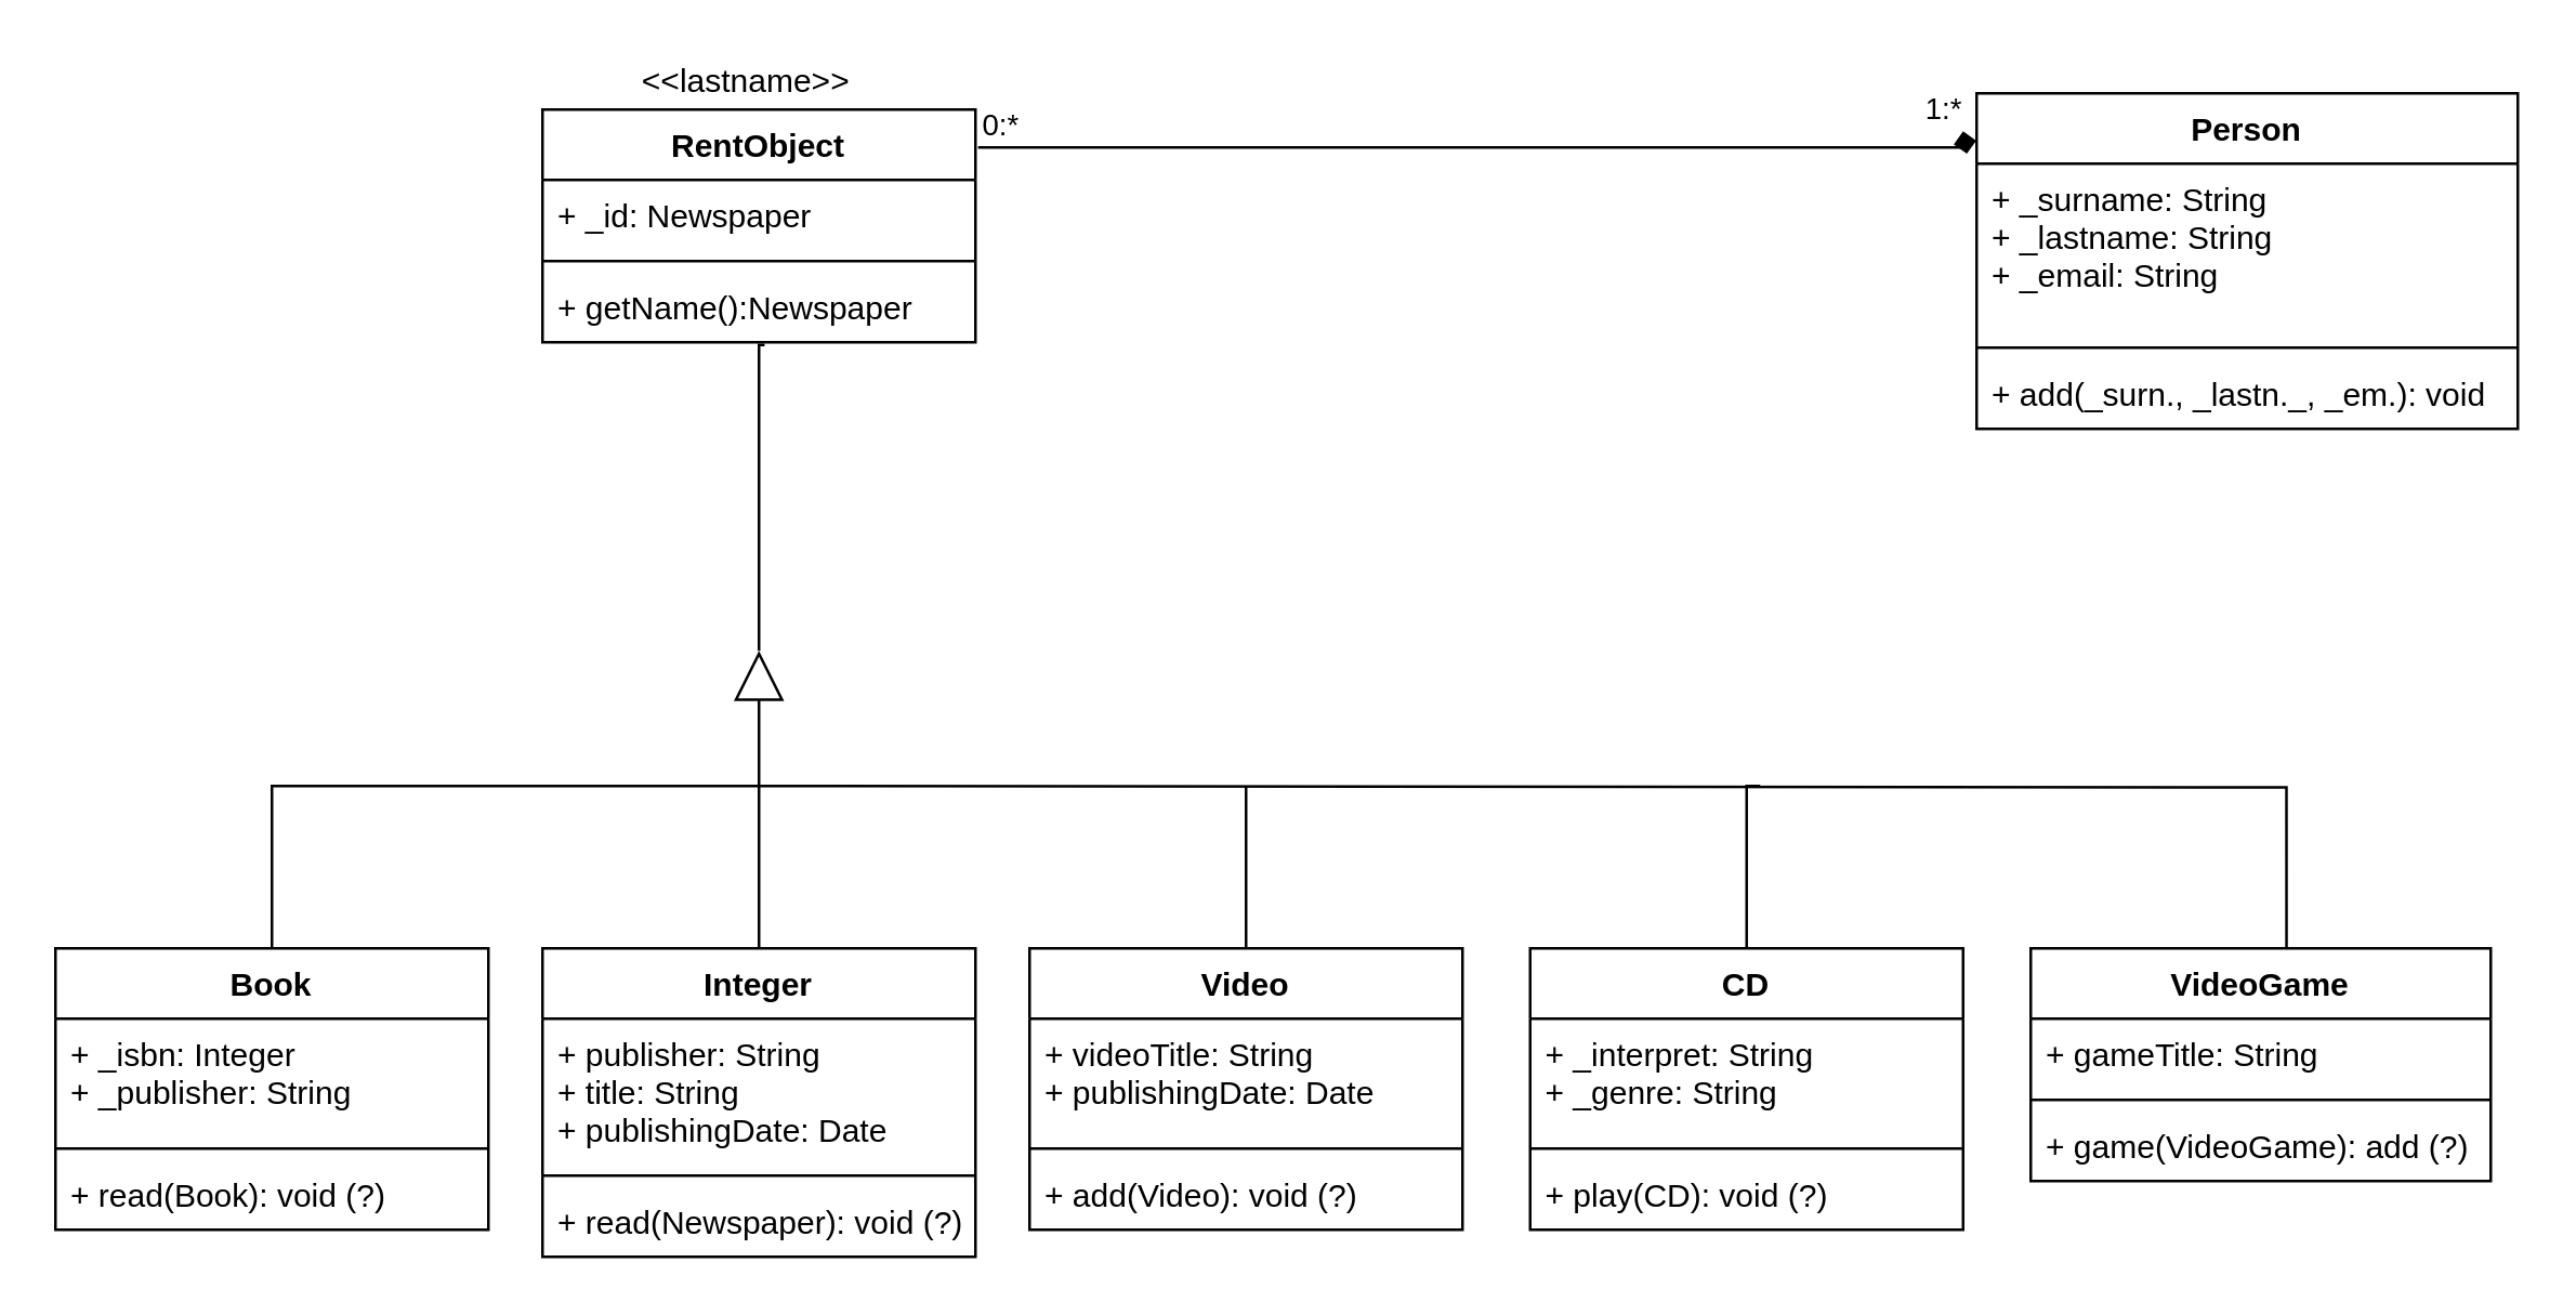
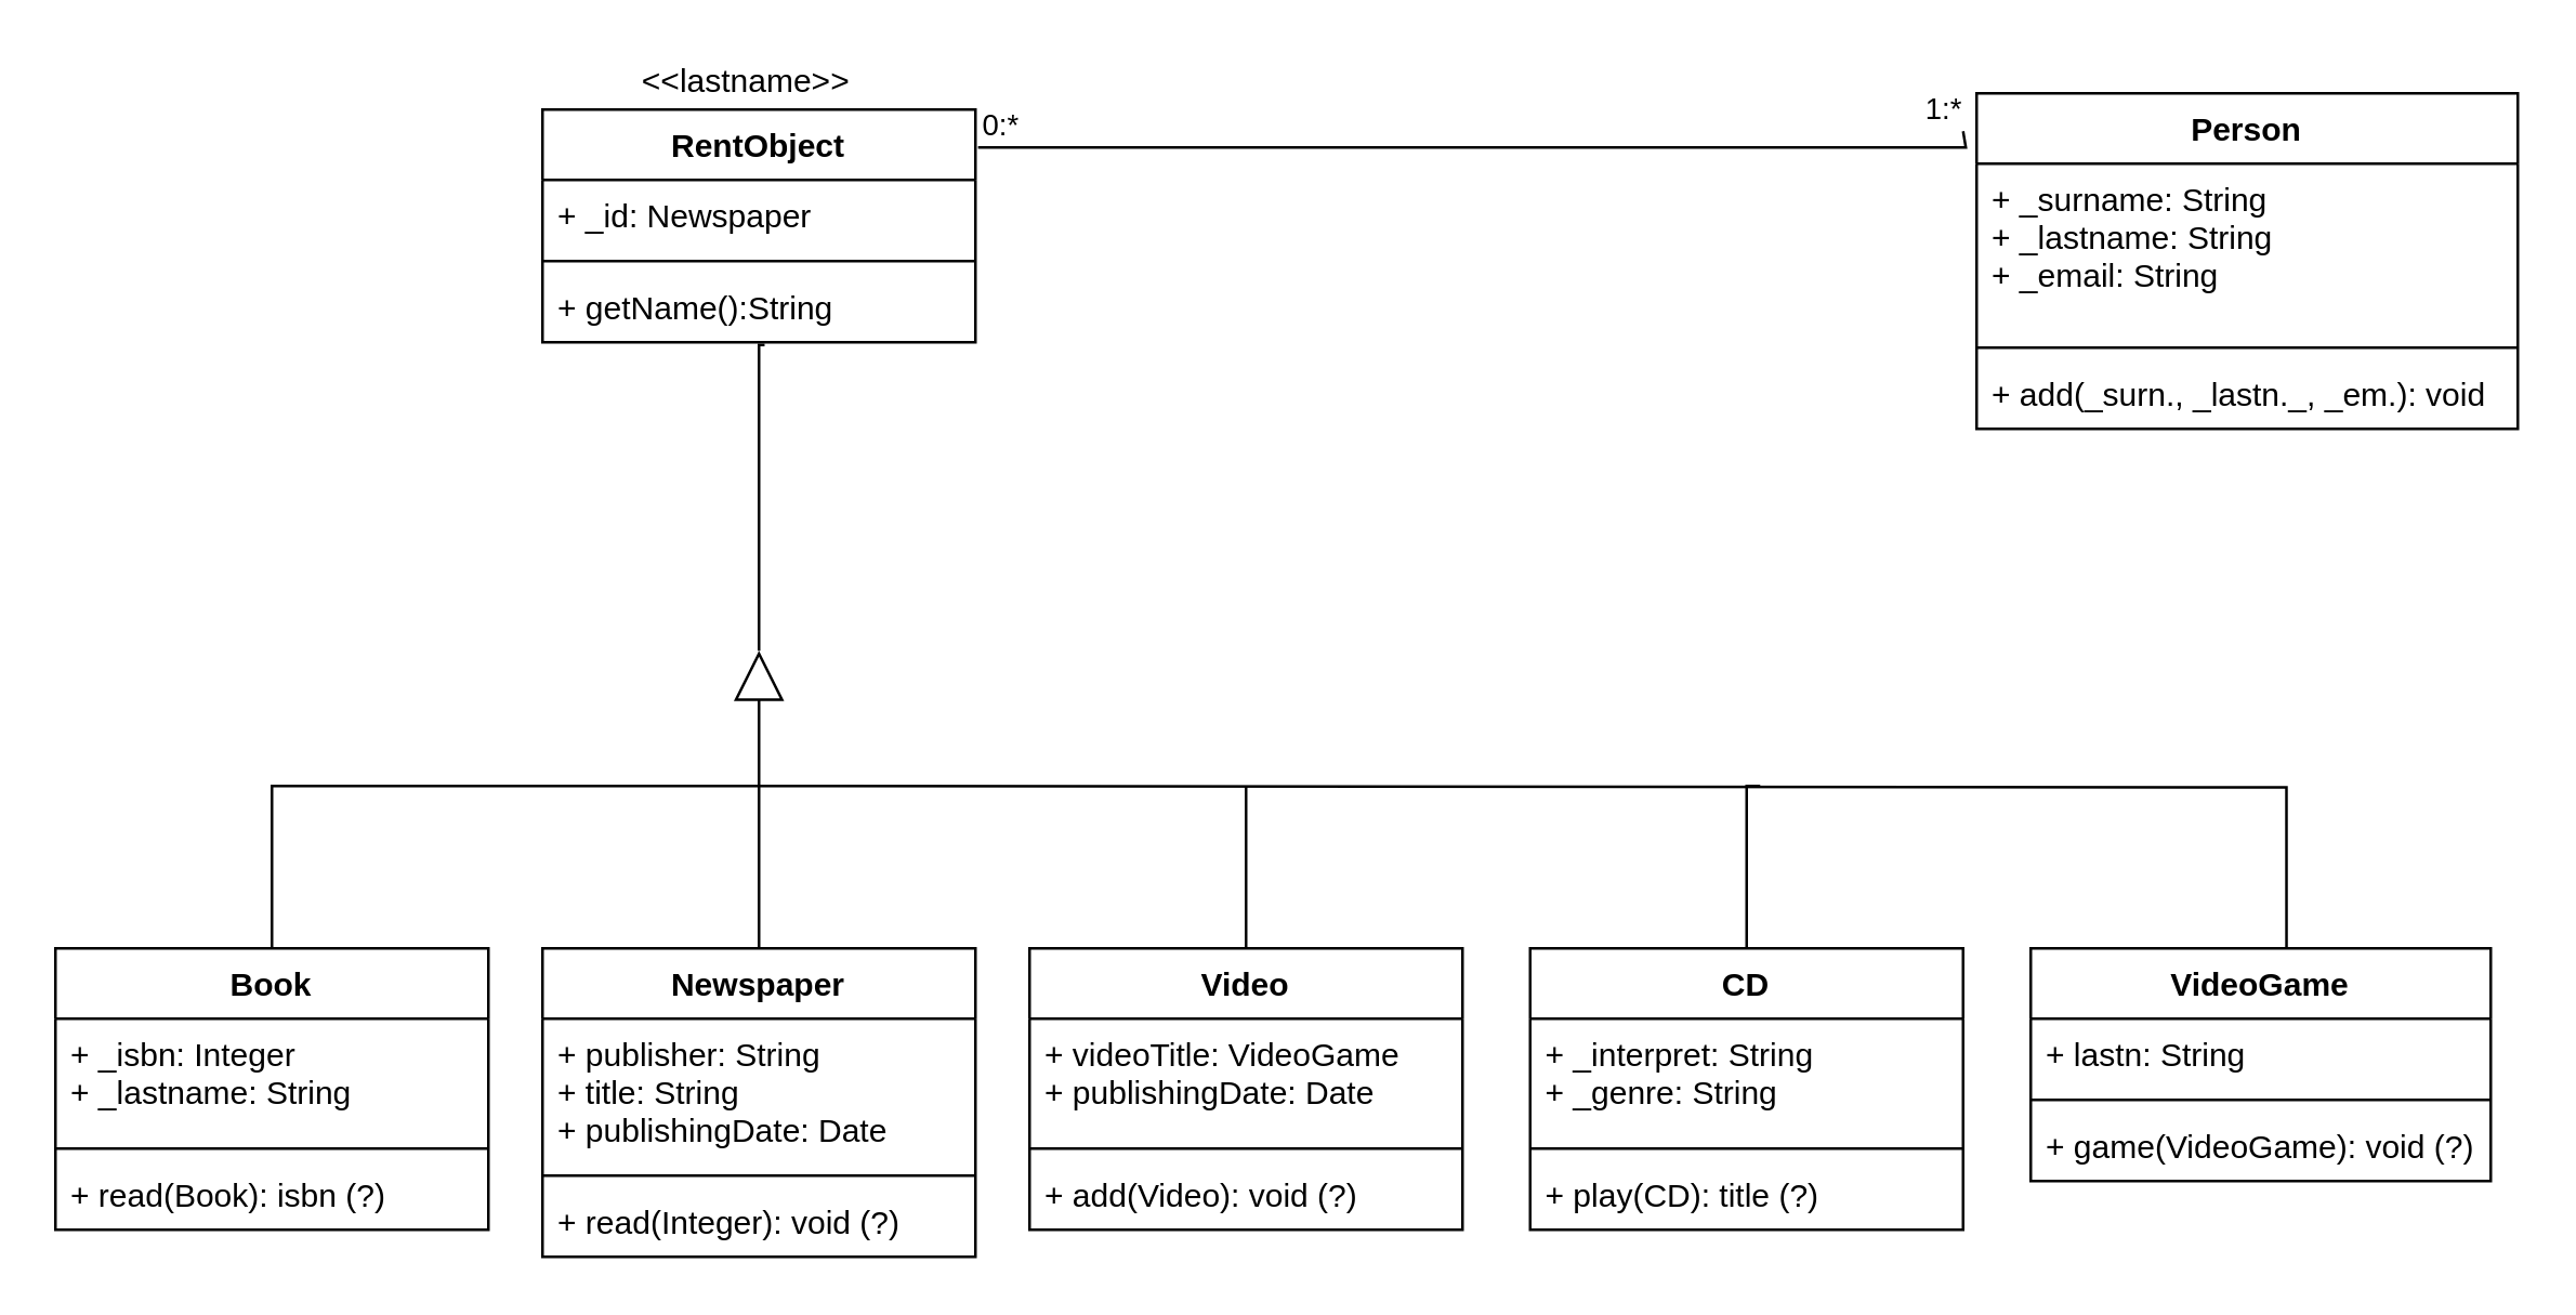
- <mxCell id="36" value="" style="endArrow=diamond;html=1;edgeStyle=orthogonalEdgeStyle;rounded=0;exitX=1.006;exitY=0.163;exitDx=0;exitDy=0;exitPerimeter=0;entryX=-0.025;entryY=0.113;entryDx=0;entryDy=0;entryPerimeter=0;" parent="1" source="2" target="32" edge="1"><mxGeometry relative="1" as="geometry"><mxPoint x="450" y="110" as="sourcePoint" /><mxPoint x="610" y="110" as="targetPoint" /><Array as="points"><mxPoint x="726" y="54" /></Array></mxGeometry></mxCell>
+ <mxCell id="36" value="" style="endArrow=none;html=1;edgeStyle=orthogonalEdgeStyle;rounded=0;exitX=1.006;exitY=0.163;exitDx=0;exitDy=0;exitPerimeter=0;entryX=-0.025;entryY=0.113;entryDx=0;entryDy=0;entryPerimeter=0;" parent="1" source="2" target="32" edge="1"><mxGeometry relative="1" as="geometry"><mxPoint x="450" y="110" as="sourcePoint" /><mxPoint x="610" y="110" as="targetPoint" /><Array as="points"><mxPoint x="726" y="54" /></Array></mxGeometry></mxCell>
- <mxCell id="5" value="+ getName():Newspaper " style="text;strokeColor=none;fillColor=none;align=left;verticalAlign=top;spacingLeft=4;spacingRight=4;overflow=hidden;rotatable=0;points=[[0,0.5],[1,0.5]];portConstraint=eastwest;" parent="2" vertex="1"><mxGeometry y="60" width="160" height="26" as="geometry" /></mxCell>
+ <mxCell id="5" value="+ getName():String " style="text;strokeColor=none;fillColor=none;align=left;verticalAlign=top;spacingLeft=4;spacingRight=4;overflow=hidden;rotatable=0;points=[[0,0.5],[1,0.5]];portConstraint=eastwest;" parent="2" vertex="1"><mxGeometry y="60" width="160" height="26" as="geometry" /></mxCell>
- <mxCell id="10" value="Integer" style="swimlane;fontStyle=1;align=center;verticalAlign=top;childLayout=stackLayout;horizontal=1;startSize=26;horizontalStack=0;resizeParent=1;resizeParentMax=0;resizeLast=0;collapsible=1;marginBottom=0;" parent="1" vertex="1"><mxGeometry x="200" y="350" width="160" height="114" as="geometry" /></mxCell>
+ <mxCell id="10" value="Newspaper" style="swimlane;fontStyle=1;align=center;verticalAlign=top;childLayout=stackLayout;horizontal=1;startSize=26;horizontalStack=0;resizeParent=1;resizeParentMax=0;resizeLast=0;collapsible=1;marginBottom=0;" parent="1" vertex="1"><mxGeometry x="200" y="350" width="160" height="114" as="geometry" /></mxCell>
- <mxCell id="7" value="+ _isbn: Integer&#10;+ _publisher: String" style="text;strokeColor=none;fillColor=none;align=left;verticalAlign=top;spacingLeft=4;spacingRight=4;overflow=hidden;rotatable=0;points=[[0,0.5],[1,0.5]];portConstraint=eastwest;" parent="6" vertex="1"><mxGeometry y="26" width="160" height="44" as="geometry" /></mxCell>
+ <mxCell id="7" value="+ _isbn: Integer&#10;+ _lastname: String" style="text;strokeColor=none;fillColor=none;align=left;verticalAlign=top;spacingLeft=4;spacingRight=4;overflow=hidden;rotatable=0;points=[[0,0.5],[1,0.5]];portConstraint=eastwest;" parent="6" vertex="1"><mxGeometry y="26" width="160" height="44" as="geometry" /></mxCell>
- <mxCell id="15" value="+ videoTitle: String&#10;+ publishingDate: Date" style="text;strokeColor=none;fillColor=none;align=left;verticalAlign=top;spacingLeft=4;spacingRight=4;overflow=hidden;rotatable=0;points=[[0,0.5],[1,0.5]];portConstraint=eastwest;" parent="14" vertex="1"><mxGeometry y="26" width="160" height="44" as="geometry" /></mxCell>
+ <mxCell id="15" value="+ videoTitle: VideoGame&#10;+ publishingDate: Date" style="text;strokeColor=none;fillColor=none;align=left;verticalAlign=top;spacingLeft=4;spacingRight=4;overflow=hidden;rotatable=0;points=[[0,0.5],[1,0.5]];portConstraint=eastwest;" parent="14" vertex="1"><mxGeometry y="26" width="160" height="44" as="geometry" /></mxCell>
- <mxCell id="23" value="+ gameTitle: String" style="text;strokeColor=none;fillColor=none;align=left;verticalAlign=top;spacingLeft=4;spacingRight=4;overflow=hidden;rotatable=0;points=[[0,0.5],[1,0.5]];portConstraint=eastwest;" parent="22" vertex="1"><mxGeometry y="26" width="170" height="26" as="geometry" /></mxCell>
+ <mxCell id="23" value="+ lastn: String" style="text;strokeColor=none;fillColor=none;align=left;verticalAlign=top;spacingLeft=4;spacingRight=4;overflow=hidden;rotatable=0;points=[[0,0.5],[1,0.5]];portConstraint=eastwest;" parent="22" vertex="1"><mxGeometry y="26" width="170" height="26" as="geometry" /></mxCell>
- <mxCell id="25" value="+ game(VideoGame): add (?)" style="text;strokeColor=none;fillColor=none;align=left;verticalAlign=top;spacingLeft=4;spacingRight=4;overflow=hidden;rotatable=0;points=[[0,0.5],[1,0.5]];portConstraint=eastwest;" parent="22" vertex="1"><mxGeometry y="60" width="170" height="26" as="geometry" /></mxCell>
+ <mxCell id="25" value="+ game(VideoGame): void (?)" style="text;strokeColor=none;fillColor=none;align=left;verticalAlign=top;spacingLeft=4;spacingRight=4;overflow=hidden;rotatable=0;points=[[0,0.5],[1,0.5]];portConstraint=eastwest;" parent="22" vertex="1"><mxGeometry y="60" width="170" height="26" as="geometry" /></mxCell>
- <mxCell id="9" value="+ read(Book): void (?)" style="text;strokeColor=none;fillColor=none;align=left;verticalAlign=top;spacingLeft=4;spacingRight=4;overflow=hidden;rotatable=0;points=[[0,0.5],[1,0.5]];portConstraint=eastwest;" parent="6" vertex="1"><mxGeometry y="78" width="160" height="26" as="geometry" /></mxCell>
+ <mxCell id="9" value="+ read(Book): isbn (?)" style="text;strokeColor=none;fillColor=none;align=left;verticalAlign=top;spacingLeft=4;spacingRight=4;overflow=hidden;rotatable=0;points=[[0,0.5],[1,0.5]];portConstraint=eastwest;" parent="6" vertex="1"><mxGeometry y="78" width="160" height="26" as="geometry" /></mxCell>
- <mxCell id="21" value="+ play(CD): void (?)" style="text;strokeColor=none;fillColor=none;align=left;verticalAlign=top;spacingLeft=4;spacingRight=4;overflow=hidden;rotatable=0;points=[[0,0.5],[1,0.5]];portConstraint=eastwest;" parent="18" vertex="1"><mxGeometry y="78" width="160" height="26" as="geometry" /></mxCell>
+ <mxCell id="21" value="+ play(CD): title (?)" style="text;strokeColor=none;fillColor=none;align=left;verticalAlign=top;spacingLeft=4;spacingRight=4;overflow=hidden;rotatable=0;points=[[0,0.5],[1,0.5]];portConstraint=eastwest;" parent="18" vertex="1"><mxGeometry y="78" width="160" height="26" as="geometry" /></mxCell>
- <mxCell id="13" value="+ read(Newspaper): void (?)" style="text;strokeColor=none;fillColor=none;align=left;verticalAlign=top;spacingLeft=4;spacingRight=4;overflow=hidden;rotatable=0;points=[[0,0.5],[1,0.5]];portConstraint=eastwest;" parent="10" vertex="1"><mxGeometry y="88" width="160" height="26" as="geometry" /></mxCell>
+ <mxCell id="13" value="+ read(Integer): void (?)" style="text;strokeColor=none;fillColor=none;align=left;verticalAlign=top;spacingLeft=4;spacingRight=4;overflow=hidden;rotatable=0;points=[[0,0.5],[1,0.5]];portConstraint=eastwest;" parent="10" vertex="1"><mxGeometry y="88" width="160" height="26" as="geometry" /></mxCell>
